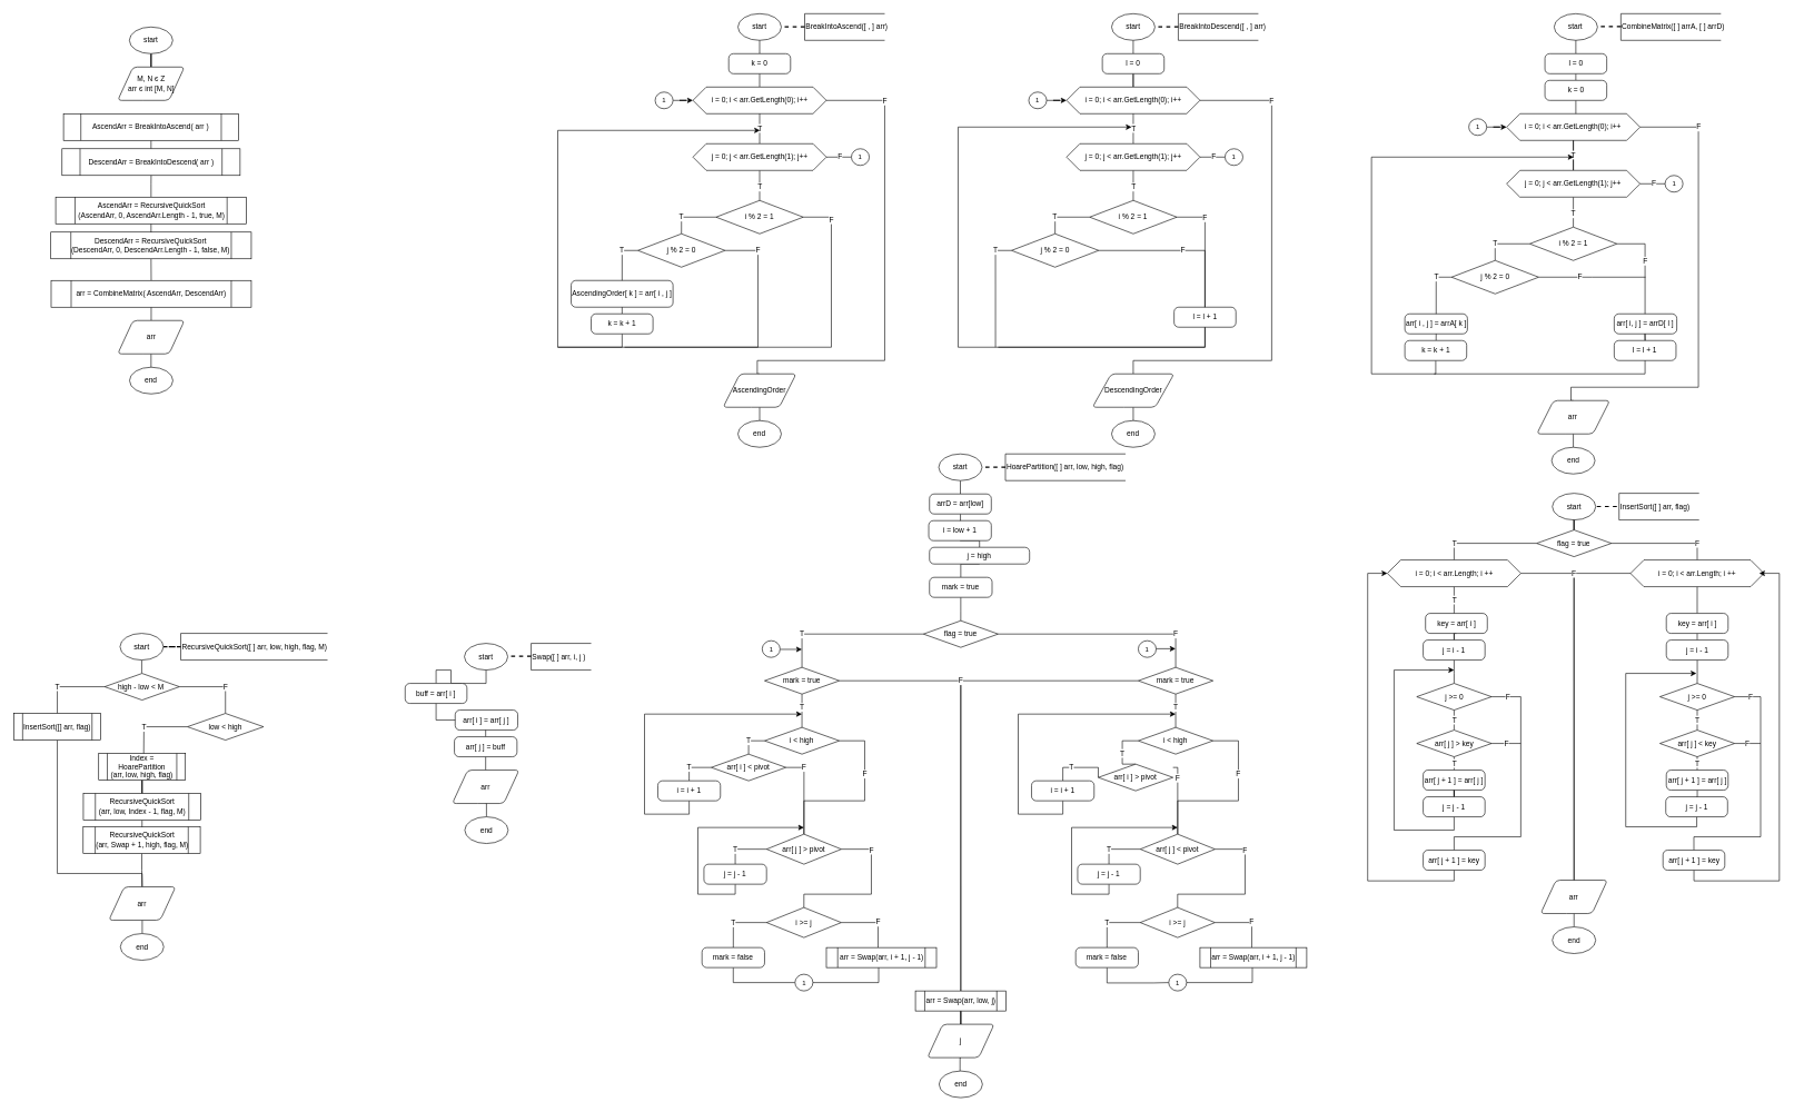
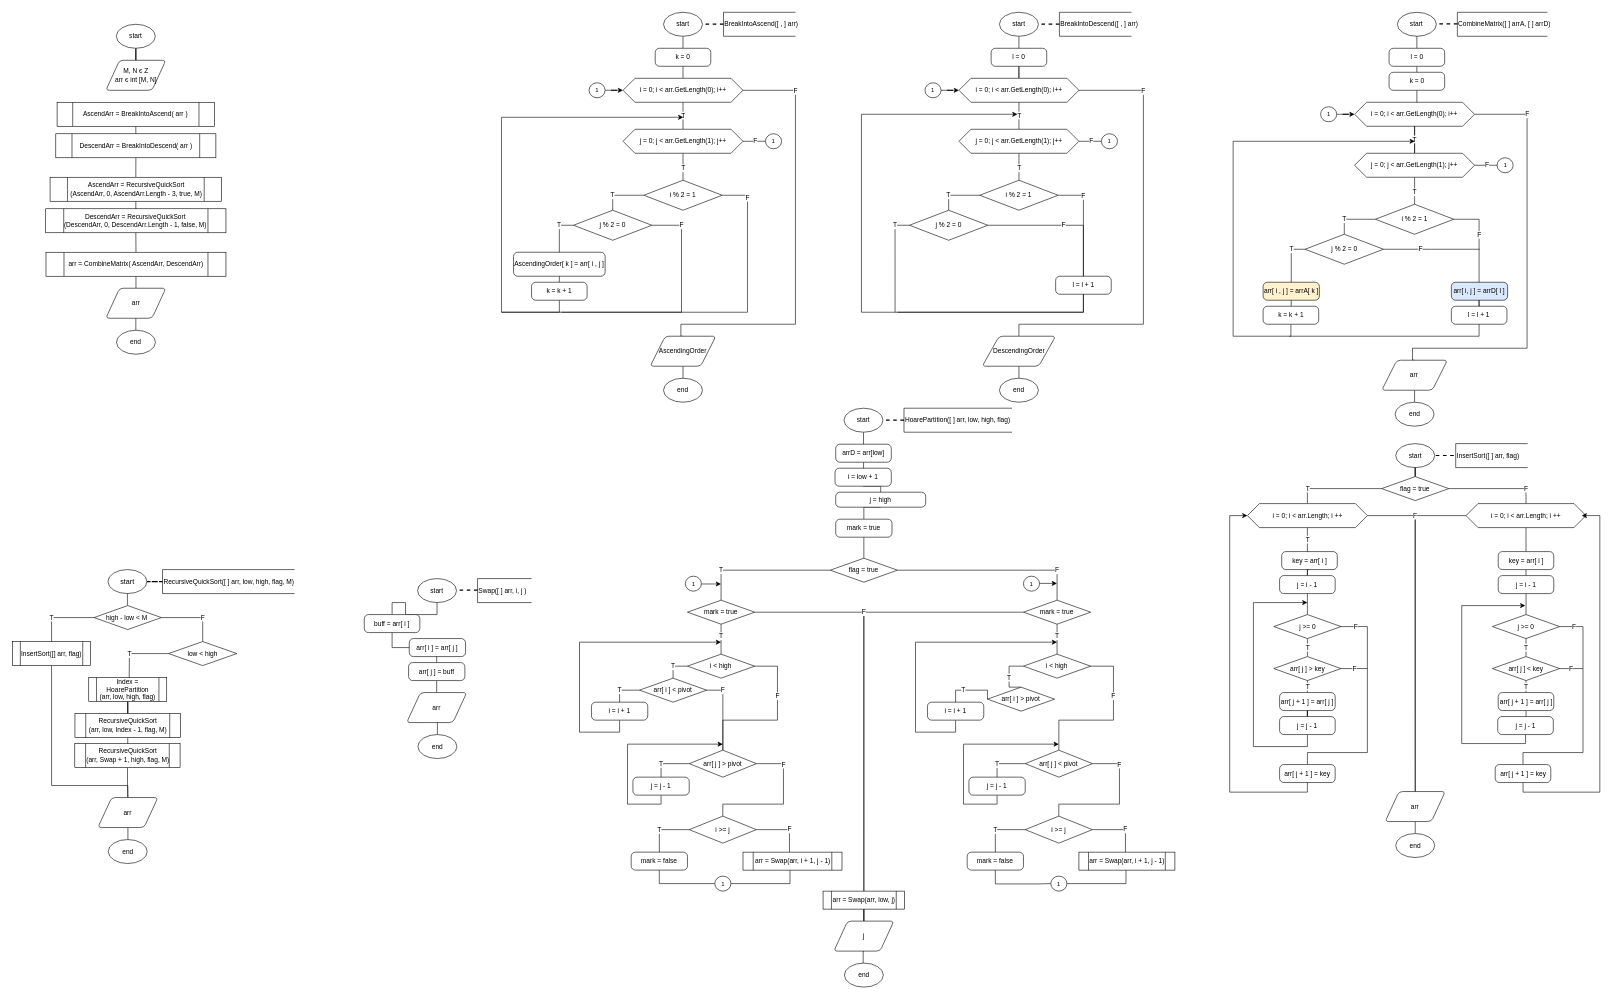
- <mxCell id="249" value="AscendArr = RecursiveQuickSort&lt;br&gt;(AscendArr, 0, AscendArr.Length - 1, true, M)" style="shape=process;whiteSpace=wrap;html=1;backgroundOutline=1;strokeWidth=1;fontSize=11;" vertex="1" parent="1"><mxGeometry x="82.54" y="295" width="285.93" height="40" as="geometry" /></mxCell>
+ <mxCell id="249" value="AscendArr = RecursiveQuickSort&lt;br&gt;(AscendArr, 0, AscendArr.Length - 3, true, M)" style="shape=process;whiteSpace=wrap;html=1;backgroundOutline=1;strokeWidth=1;fontSize=11;" vertex="1" parent="1"><mxGeometry x="82.54" y="295" width="285.93" height="40" as="geometry" /></mxCell>
- <mxCell id="173" value="arr[ i , j ] = arrA[ k ]" style="rounded=1;whiteSpace=wrap;html=1;absoluteArcSize=1;arcSize=14;strokeWidth=1;fontSize=11;" vertex="1" parent="1"><mxGeometry x="2104.68" y="470" width="93.8" height="30" as="geometry" /></mxCell>
+ <mxCell id="173" value="arr[ i , j ] = arrA[ k ]" style="rounded=1;whiteSpace=wrap;html=1;absoluteArcSize=1;arcSize=14;strokeWidth=1;fontSize=11;fillColor=#fff2cc;" vertex="1" parent="1"><mxGeometry x="2104.68" y="470" width="93.8" height="30" as="geometry" /></mxCell>
- <mxCell id="190" value="arr[ i, j ] = arrD[ l ]" style="rounded=1;whiteSpace=wrap;html=1;absoluteArcSize=1;arcSize=14;strokeWidth=1;fontSize=11;" vertex="1" parent="1"><mxGeometry x="2418.48" y="470" width="93.8" height="30" as="geometry" /></mxCell>
+ <mxCell id="190" value="arr[ i, j ] = arrD[ l ]" style="rounded=1;whiteSpace=wrap;html=1;absoluteArcSize=1;arcSize=14;strokeWidth=1;fontSize=11;fillColor=#dae8fc;" vertex="1" parent="1"><mxGeometry x="2418.48" y="470" width="93.8" height="30" as="geometry" /></mxCell>
- <mxCell id="66" value="F" style="edgeStyle=orthogonalEdgeStyle;rounded=0;orthogonalLoop=1;jettySize=auto;html=1;entryX=0.5;entryY=0;entryDx=0;entryDy=0;entryPerimeter=0;fontSize=11;endArrow=none;endFill=0;strokeWidth=1;" edge="1" parent="1" source="67" target="72"><mxGeometry x="-0.575" relative="1" as="geometry"><Array as="points"><mxPoint x="1764.17" y="1150" /></Array><mxPoint as="offset" /></mxGeometry></mxCell>
